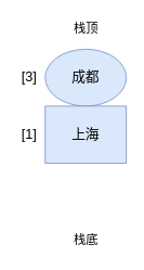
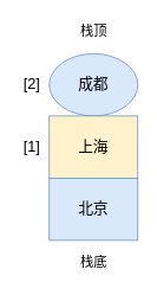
- <mxCell id="6" value="[3]" style="text;html=1;align=center;verticalAlign=middle;resizable=0;points=[];autosize=1;strokeColor=none;fillColor=none;fontSize=17;" vertex="1" parent="1"><mxGeometry x="20" y="80" width="30" height="30" as="geometry" /></mxCell>
+ <mxCell id="6" value="[2]" style="text;html=1;align=center;verticalAlign=middle;resizable=0;points=[];autosize=1;strokeColor=none;fillColor=none;fontSize=17;" vertex="1" parent="1"><mxGeometry x="20" y="80" width="30" height="30" as="geometry" /></mxCell>
- <mxCell id="3" value="&lt;font style=&quot;font-size: 17px&quot;&gt;上海&lt;/font&gt;" style="rounded=0;whiteSpace=wrap;html=1;fillColor=#dae8fc;strokeColor=#6c8ebf;" vertex="1" parent="1"><mxGeometry x="55" y="130" width="100" height="70" as="geometry" /></mxCell>
+ <mxCell id="3" value="&lt;font style=&quot;font-size: 17px&quot;&gt;上海&lt;/font&gt;" style="rounded=0;whiteSpace=wrap;html=1;fillColor=#fff2cc;strokeColor=#6c8ebf;" vertex="1" parent="1"><mxGeometry x="55" y="130" width="100" height="70" as="geometry" /></mxCell>
+ <mxCell id="4" value="&lt;font style=&quot;font-size: 17px&quot;&gt;北京&lt;/font&gt;" style="rounded=0;whiteSpace=wrap;html=1;fillColor=#dae8fc;strokeColor=#6c8ebf;" vertex="1" parent="1"><mxGeometry x="55" y="200" width="100" height="70" as="geometry" /></mxCell>
